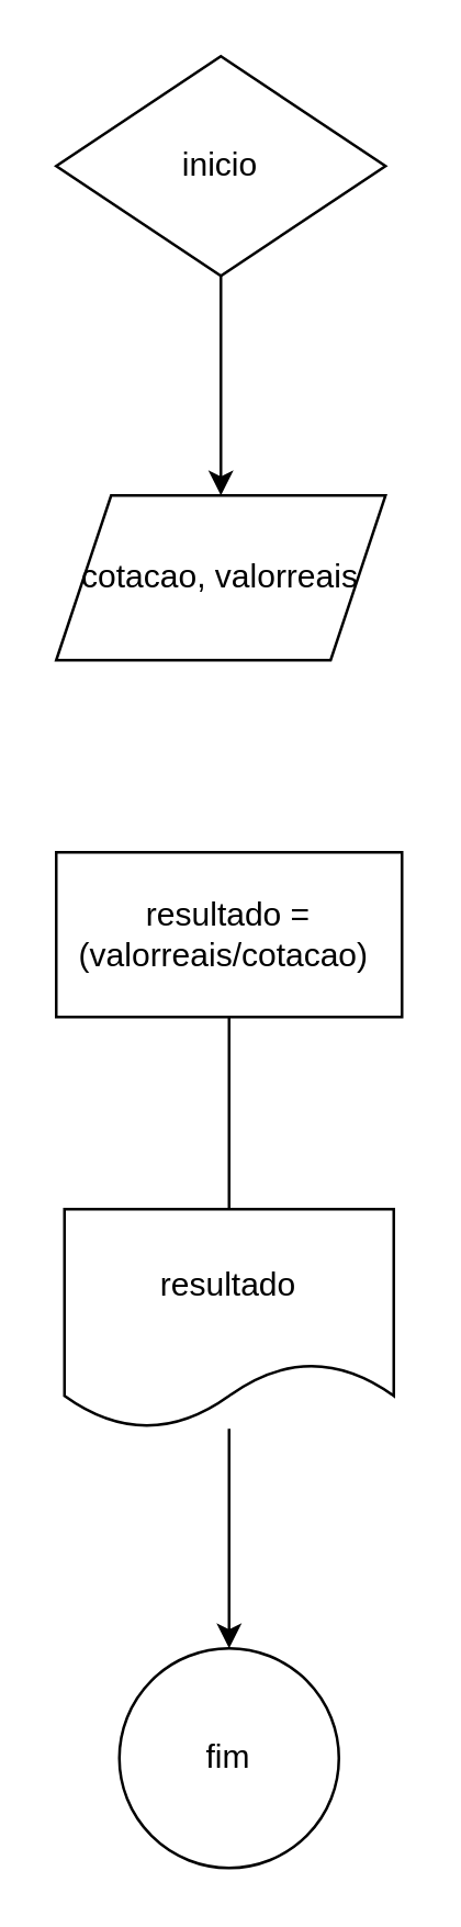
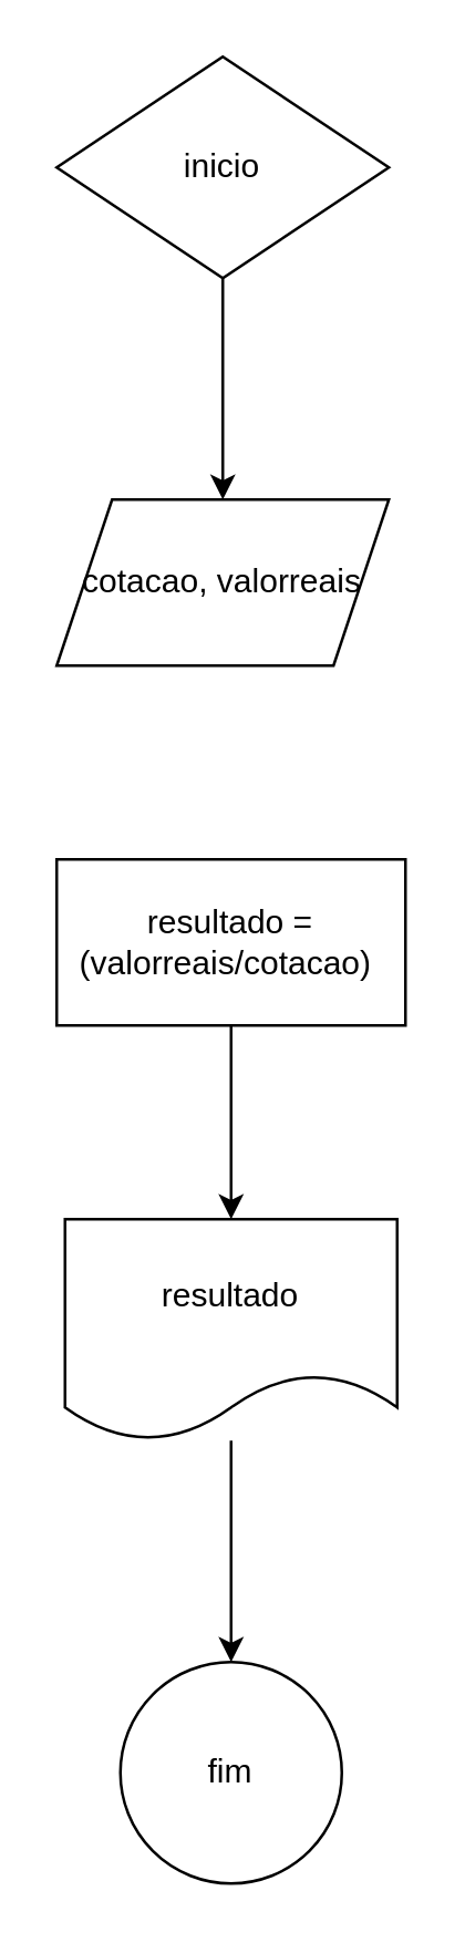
- <mxCell id="5" value="" style="edgeStyle=orthogonalEdgeStyle;rounded=0;orthogonalLoop=1;jettySize=auto;html=1;endArrow=none;" edge="1" parent="1" source="6" target="8"><mxGeometry relative="1" as="geometry" /></mxCell>
+ <mxCell id="5" value="" style="edgeStyle=orthogonalEdgeStyle;rounded=0;orthogonalLoop=1;jettySize=auto;html=1;" edge="1" parent="1" source="6" target="8"><mxGeometry relative="1" as="geometry" /></mxCell>
